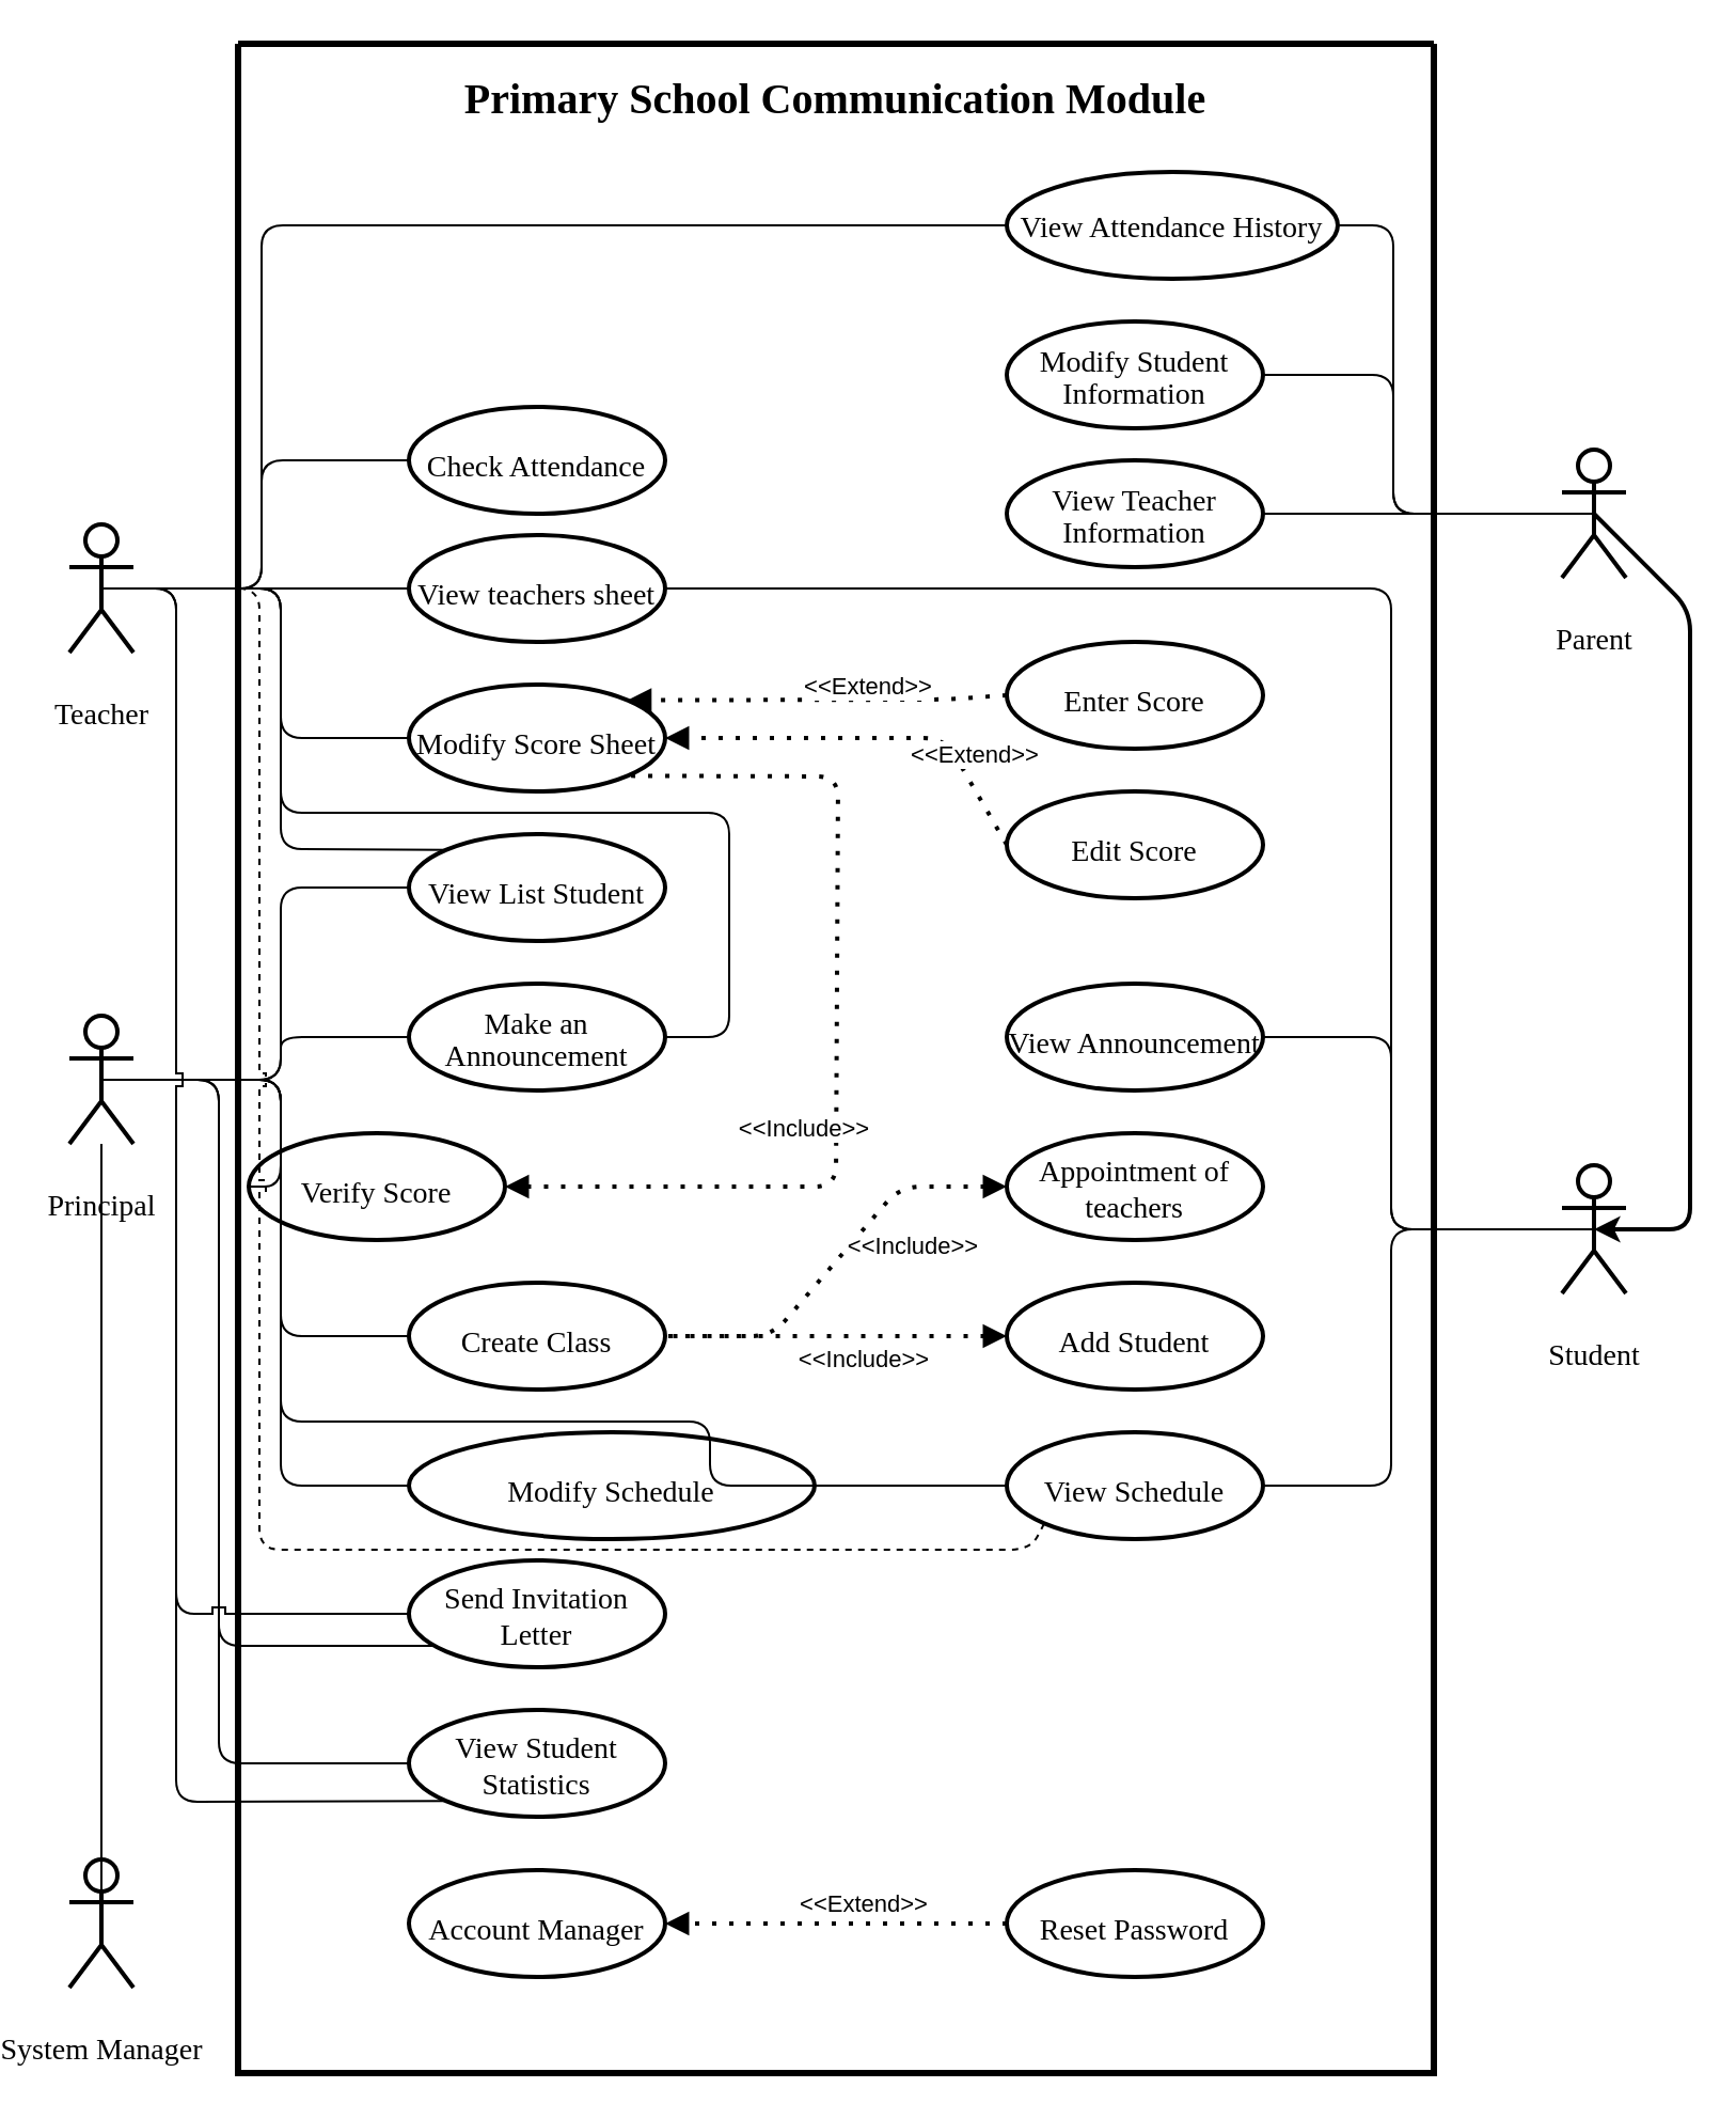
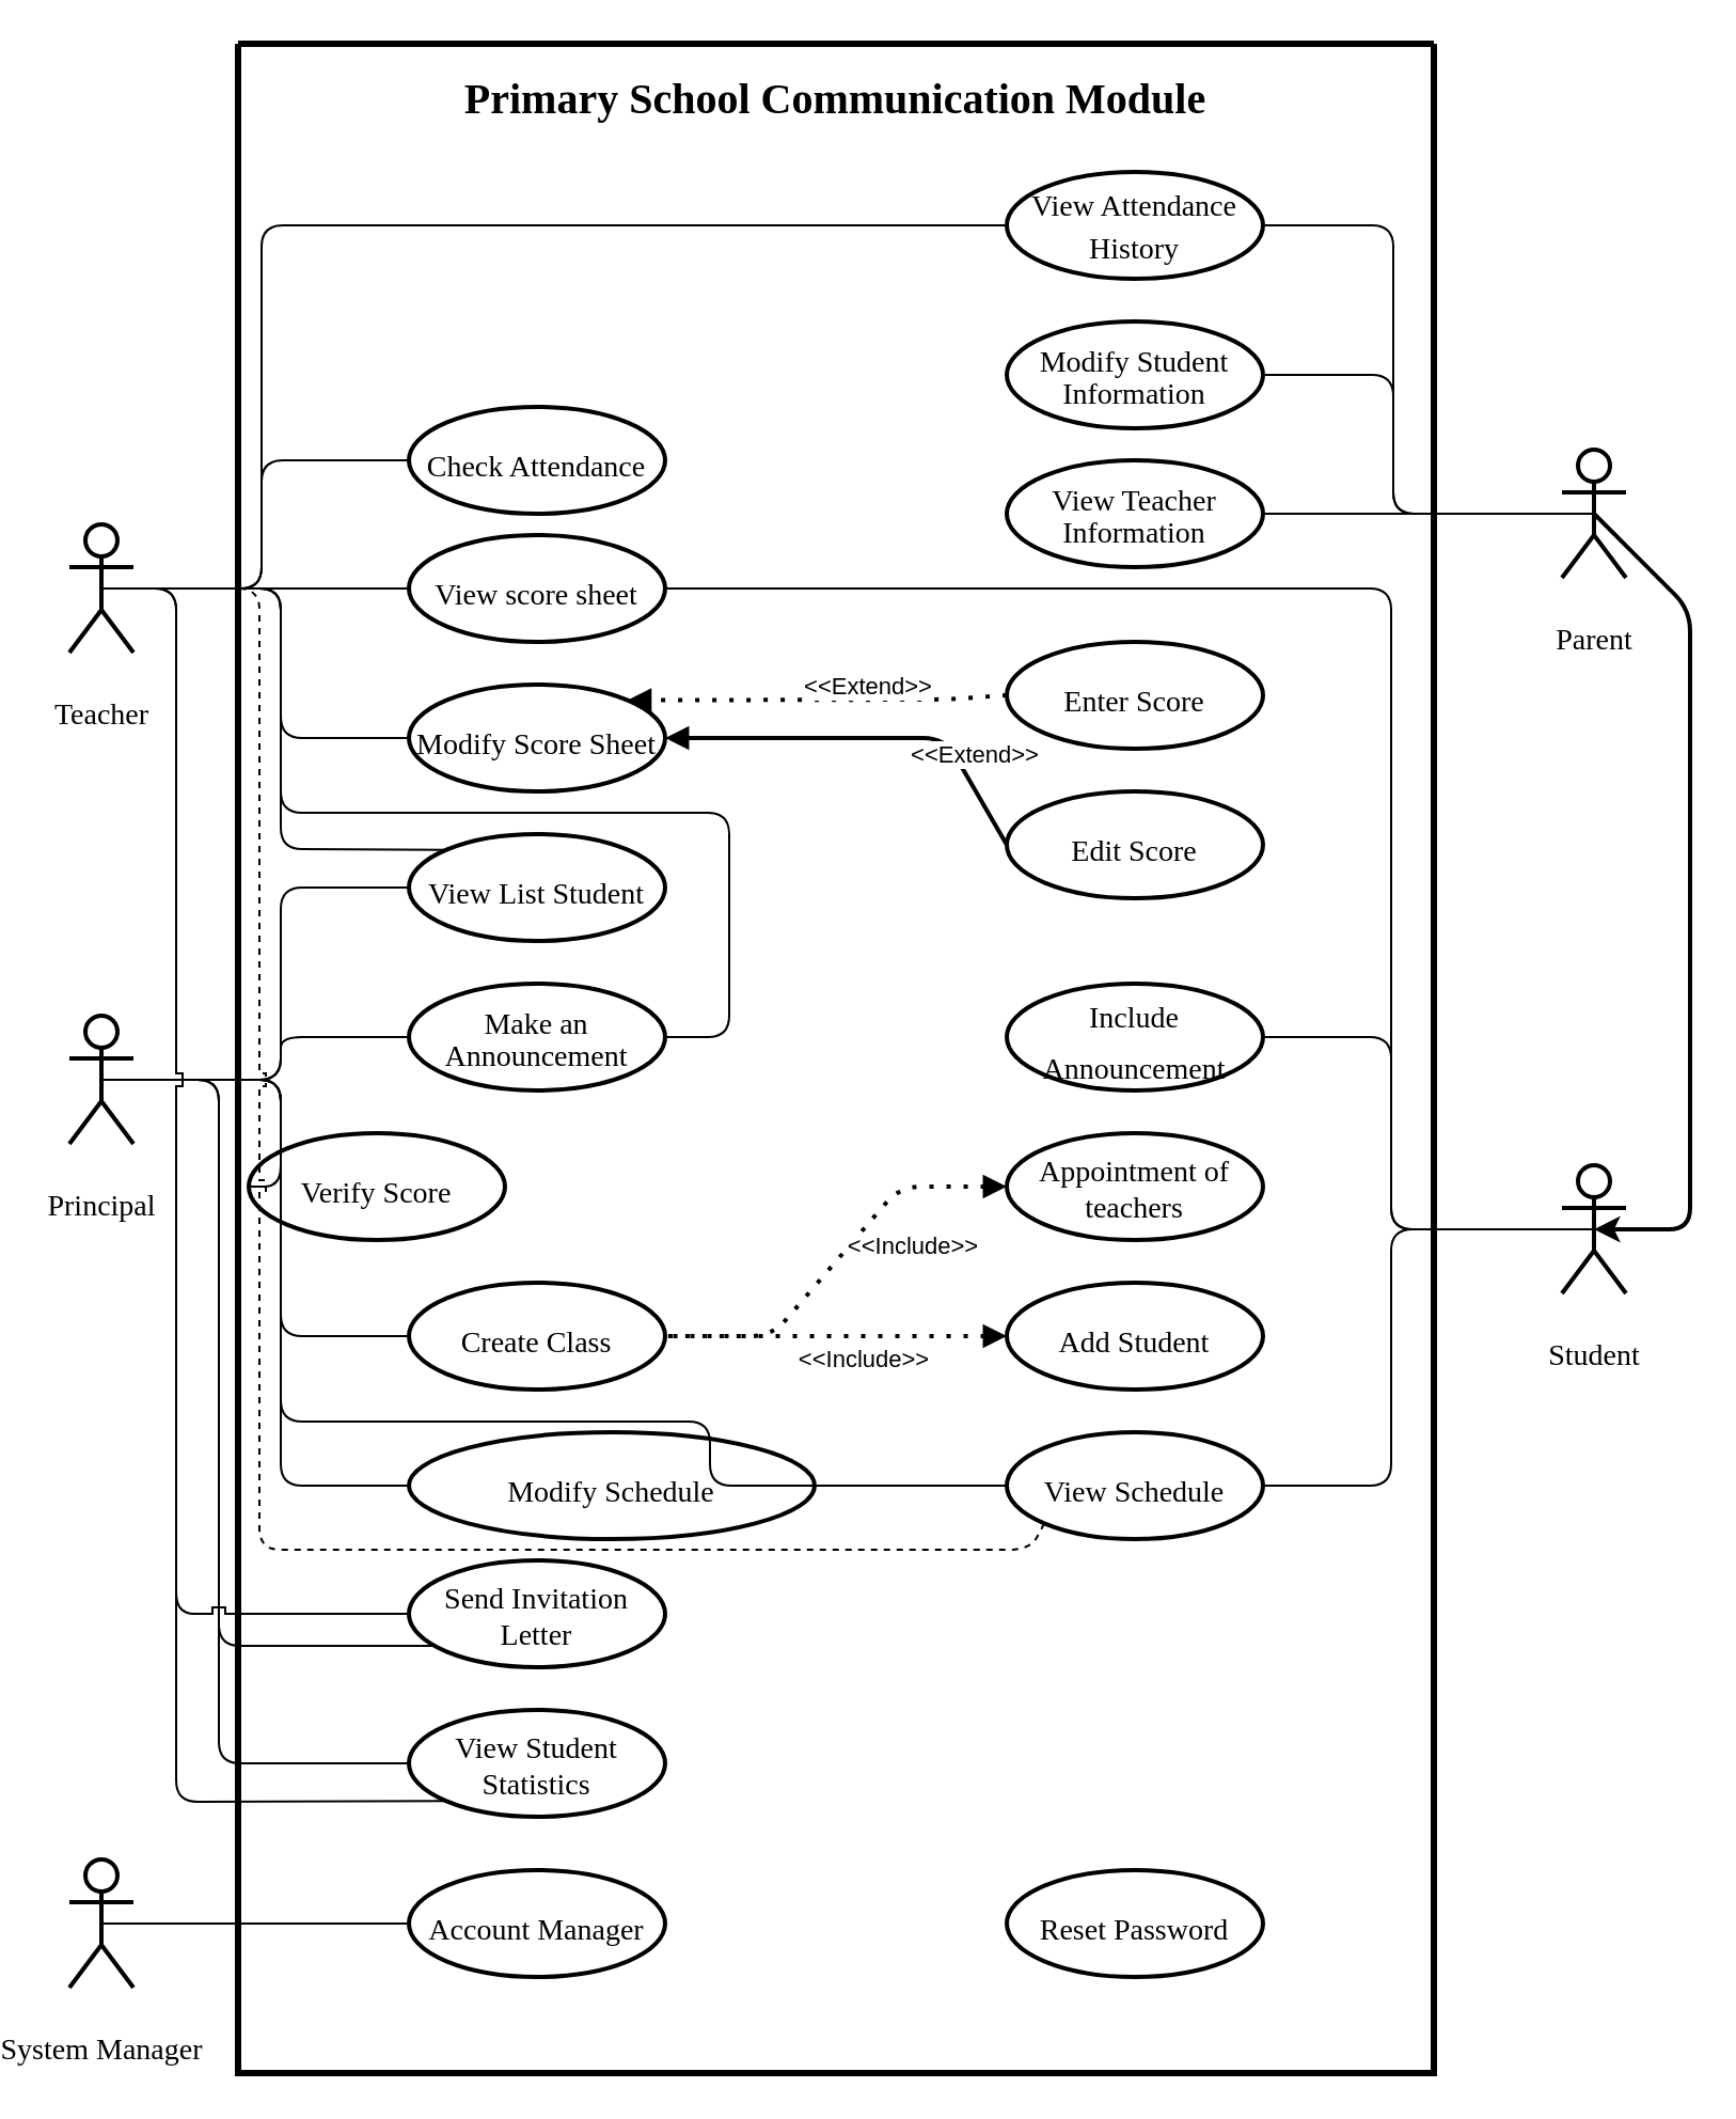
- <mxCell id="34" value="&lt;p style=&quot;line-height: 86%;&quot;&gt;&lt;font style=&quot;font-size: 14px;&quot; face=&quot;Times New Roman&quot;&gt;View Attendance History&lt;/font&gt;&lt;/p&gt;" style="ellipse;whiteSpace=wrap;html=1;hachureGap=4;fontFamily=Architects Daughter;fontSource=https%3A%2F%2Ffonts.googleapis.com%2Fcss%3Ffamily%3DArchitects%2BDaughter;fontSize=20;shadow=0;strokeWidth=2;rounded=1;fillColor=none;align=center;" parent="2" vertex="1"><mxGeometry x="360" y="60" width="155" height="50" as="geometry" /></mxCell>
+ <mxCell id="34" value="&lt;p style=&quot;line-height: 86%;&quot;&gt;&lt;font style=&quot;font-size: 14px;&quot; face=&quot;Times New Roman&quot;&gt;View Attendance History&lt;/font&gt;&lt;/p&gt;" style="ellipse;whiteSpace=wrap;html=1;hachureGap=4;fontFamily=Architects Daughter;fontSource=https%3A%2F%2Ffonts.googleapis.com%2Fcss%3Ffamily%3DArchitects%2BDaughter;fontSize=20;shadow=0;strokeWidth=2;rounded=1;fillColor=none;align=center;" parent="2" vertex="1"><mxGeometry x="360" y="60" width="120" height="50" as="geometry" /></mxCell>
- <mxCell id="16" value="&lt;font style=&quot;font-size: 14px;&quot; face=&quot;Times New Roman&quot;&gt;View teachers sheet&lt;/font&gt;" style="ellipse;whiteSpace=wrap;html=1;hachureGap=4;fontFamily=Architects Daughter;fontSource=https%3A%2F%2Ffonts.googleapis.com%2Fcss%3Ffamily%3DArchitects%2BDaughter;fontSize=20;shadow=0;strokeWidth=2;rounded=1;fillColor=none;align=center;" parent="2" vertex="1"><mxGeometry x="80" y="230" width="120" height="50" as="geometry" /></mxCell>
+ <mxCell id="16" value="&lt;font style=&quot;font-size: 14px;&quot; face=&quot;Times New Roman&quot;&gt;View score sheet&lt;/font&gt;" style="ellipse;whiteSpace=wrap;html=1;hachureGap=4;fontFamily=Architects Daughter;fontSource=https%3A%2F%2Ffonts.googleapis.com%2Fcss%3Ffamily%3DArchitects%2BDaughter;fontSize=20;shadow=0;strokeWidth=2;rounded=1;fillColor=none;align=center;" parent="2" vertex="1"><mxGeometry x="80" y="230" width="120" height="50" as="geometry" /></mxCell>
- <mxCell id="24" value="" style="endArrow=block;dashed=1;html=1;dashPattern=1 3;strokeWidth=2;rounded=1;exitX=0;exitY=0.5;exitDx=0;exitDy=0;startArrow=none;startFill=0;entryX=1;entryY=0.5;entryDx=0;entryDy=0;endFill=1;" parent="2" source="18" target="14" edge="1"><mxGeometry width="50" height="50" relative="1" as="geometry"><mxPoint x="370" y="355" as="sourcePoint" /><mxPoint x="210" y="355" as="targetPoint" /><Array as="points"><mxPoint x="331" y="325" /></Array></mxGeometry></mxCell>
+ <mxCell id="24" value="" style="endArrow=block;dashed=0;html=1;dashPattern=1 3;strokeWidth=2;rounded=1;exitX=0;exitY=0.5;exitDx=0;exitDy=0;startArrow=none;startFill=0;entryX=1;entryY=0.5;entryDx=0;entryDy=0;endFill=1;" parent="2" source="18" target="14" edge="1"><mxGeometry width="50" height="50" relative="1" as="geometry"><mxPoint x="370" y="355" as="sourcePoint" /><mxPoint x="210" y="355" as="targetPoint" /><Array as="points"><mxPoint x="331" y="325" /></Array></mxGeometry></mxCell>
- <mxCell id="26" value="&lt;font face=&quot;Times New Roman&quot; style=&quot;font-size: 14px;&quot;&gt;&lt;font style=&quot;font-size: 14px;&quot;&gt;View A&lt;/font&gt;nnouncement&lt;/font&gt;" style="ellipse;whiteSpace=wrap;html=1;hachureGap=4;fontFamily=Architects Daughter;fontSource=https%3A%2F%2Ffonts.googleapis.com%2Fcss%3Ffamily%3DArchitects%2BDaughter;fontSize=20;shadow=0;strokeWidth=2;rounded=1;fillColor=none;align=center;" parent="2" vertex="1"><mxGeometry x="360" y="440" width="120" height="50" as="geometry" /></mxCell>
+ <mxCell id="26" value="&lt;font face=&quot;Times New Roman&quot; style=&quot;font-size: 14px;&quot;&gt;&lt;font style=&quot;font-size: 14px;&quot;&gt;Include A&lt;/font&gt;nnouncement&lt;/font&gt;" style="ellipse;whiteSpace=wrap;html=1;hachureGap=4;fontFamily=Architects Daughter;fontSource=https%3A%2F%2Ffonts.googleapis.com%2Fcss%3Ffamily%3DArchitects%2BDaughter;fontSize=20;shadow=0;strokeWidth=2;rounded=1;fillColor=none;align=center;" parent="2" vertex="1"><mxGeometry x="360" y="440" width="120" height="50" as="geometry" /></mxCell>
- <mxCell id="22" value="" style="endArrow=none;dashed=1;html=1;dashPattern=1 3;strokeWidth=2;rounded=1;exitX=1;exitY=0.5;exitDx=0;exitDy=0;entryX=1;entryY=1;entryDx=0;entryDy=0;startArrow=block;startFill=1;" parent="2" source="19" target="14" edge="1"><mxGeometry width="50" height="50" relative="1" as="geometry"><mxPoint x="370" y="565" as="sourcePoint" /><mxPoint x="210" y="565" as="targetPoint" /><Array as="points"><mxPoint x="280" y="535" /><mxPoint x="281" y="343" /></Array></mxGeometry></mxCell>
- <mxCell id="23" value="&amp;lt;&amp;lt;Include&amp;gt;&amp;gt;" style="edgeLabel;html=1;align=center;verticalAlign=middle;resizable=0;points=[];rounded=1;" parent="22" vertex="1" connectable="0"><mxGeometry x="-0.37" y="-1" relative="1" as="geometry"><mxPoint x="-1" y="-29" as="offset" /></mxGeometry></mxCell>
- <mxCell id="42" value="" style="endArrow=none;html=1;rounded=1;exitX=0.5;exitY=0.5;exitDx=0;exitDy=0;exitPerimeter=0;" parent="1" source="40" target="41" edge="1"><mxGeometry width="50" height="50" relative="1" as="geometry"><mxPoint x="219" y="860" as="sourcePoint" /><mxPoint x="269" y="810" as="targetPoint" /></mxGeometry></mxCell>
+ <mxCell id="42" value="" style="endArrow=none;html=1;rounded=1;exitX=0.5;exitY=0.5;exitDx=0;exitDy=0;exitPerimeter=0;entryX=0;entryY=0.5;entryDx=0;entryDy=0;" parent="1" source="40" target="3" edge="1"><mxGeometry width="50" height="50" relative="1" as="geometry"><mxPoint x="219" y="860" as="sourcePoint" /><mxPoint x="269" y="810" as="targetPoint" /></mxGeometry></mxCell>
- <mxCell id="29" value="" style="endArrow=block;dashed=1;html=1;dashPattern=1 3;strokeWidth=2;rounded=1;exitX=0;exitY=0.5;exitDx=0;exitDy=0;startArrow=none;startFill=0;entryX=1;entryY=0.5;entryDx=0;entryDy=0;endFill=1;" parent="2" source="28" target="3" edge="1"><mxGeometry width="50" height="50" relative="1" as="geometry"><mxPoint x="370" y="810" as="sourcePoint" /><mxPoint x="210" y="810" as="targetPoint" /></mxGeometry></mxCell>
- <mxCell id="30" value="&amp;lt;&amp;lt;Extend&amp;gt;&amp;gt;" style="edgeLabel;html=1;align=center;verticalAlign=middle;resizable=0;points=[];rounded=1;" parent="29" vertex="1" connectable="0"><mxGeometry x="-0.37" y="-1" relative="1" as="geometry"><mxPoint x="-18" y="-9" as="offset" /></mxGeometry></mxCell>
